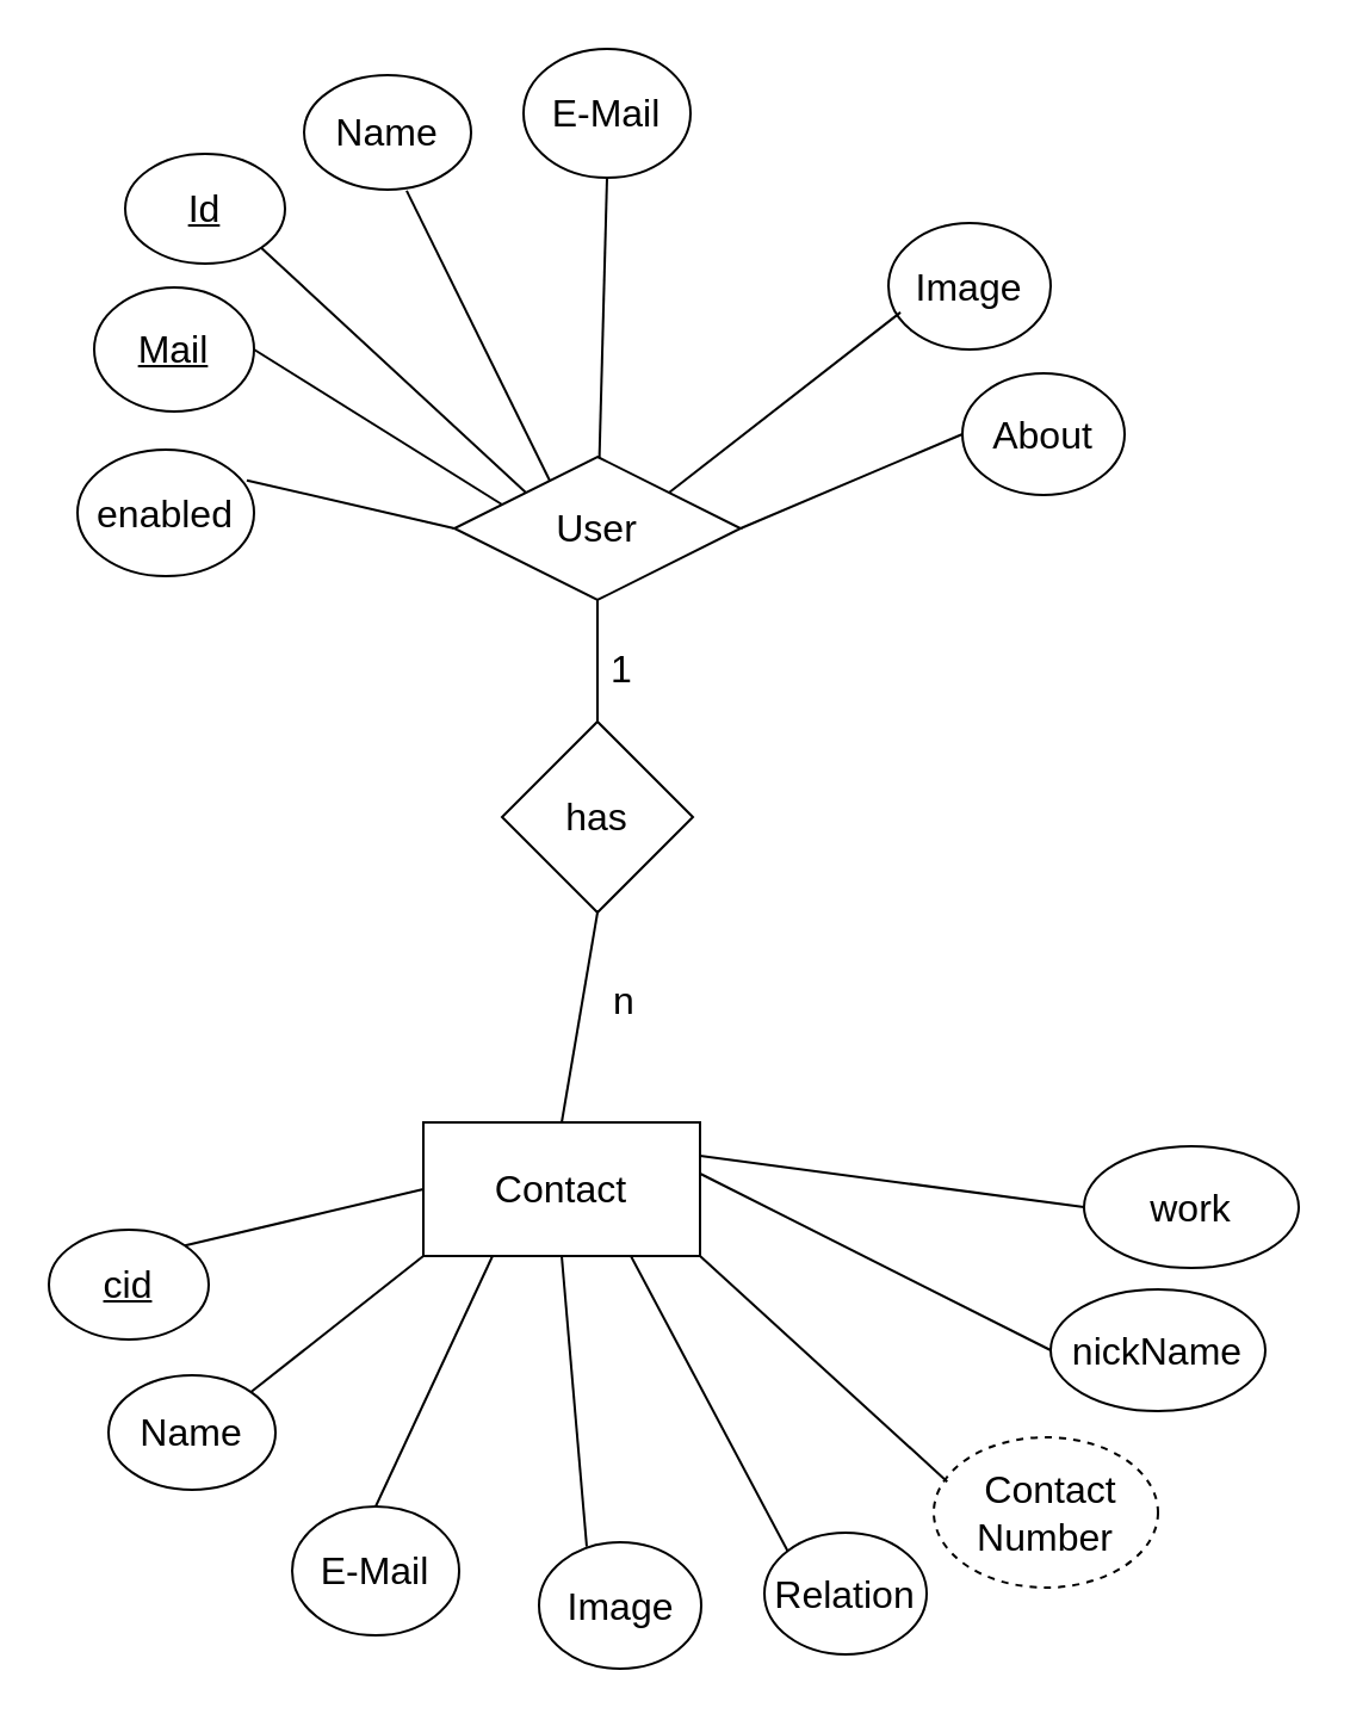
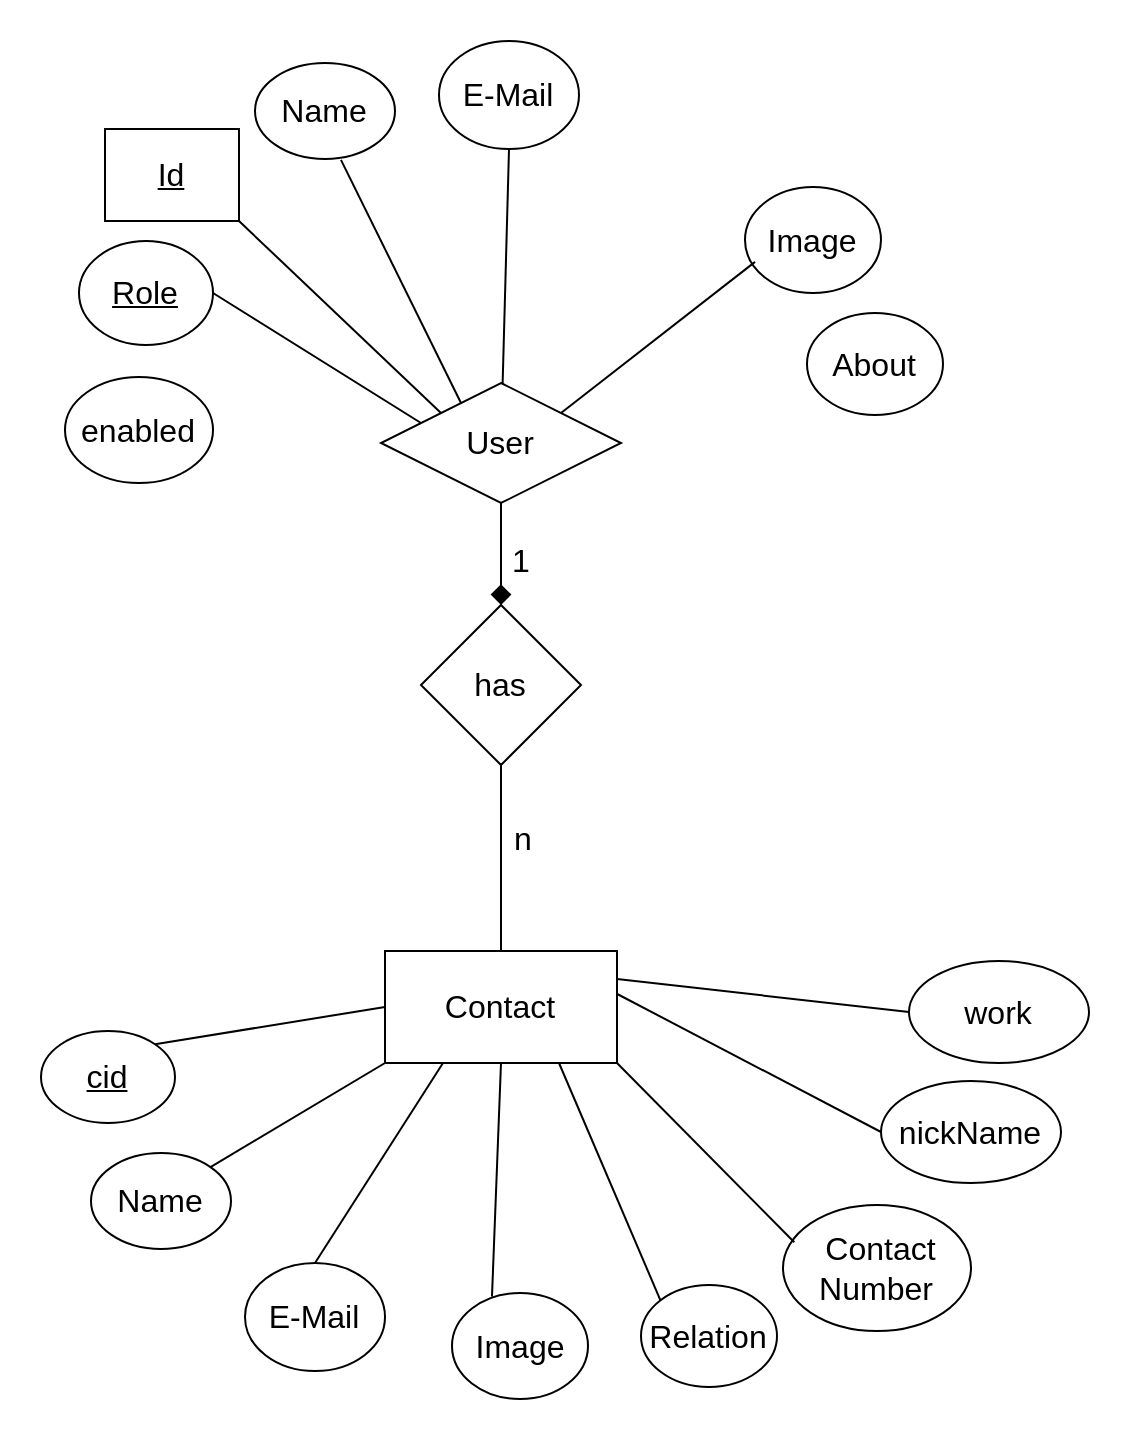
- <mxCell id="3" value="&lt;u&gt;Id&lt;/u&gt;" style="ellipse;whiteSpace=wrap;html=1;fontSize=16;" vertex="1" parent="1"><mxGeometry x="52" y="64" width="67" height="46" as="geometry" /></mxCell>
+ <mxCell id="3" value="&lt;u&gt;Id&lt;/u&gt;" style="whiteSpace=wrap;html=1;fontSize=16;rounded=0;" vertex="1" parent="1"><mxGeometry x="52" y="64" width="67" height="46" as="geometry" /></mxCell>
- <mxCell id="8" value="&lt;u&gt;Mail&lt;/u&gt;" style="ellipse;whiteSpace=wrap;html=1;fontSize=16;" vertex="1" parent="1"><mxGeometry x="39" y="120" width="67" height="52" as="geometry" /></mxCell>
+ <mxCell id="8" value="&lt;u&gt;Role&lt;/u&gt;" style="ellipse;whiteSpace=wrap;html=1;fontSize=16;" vertex="1" parent="1"><mxGeometry x="39" y="120" width="67" height="52" as="geometry" /></mxCell>
- <mxCell id="13" value="" style="endArrow=none;html=1;rounded=0;fontSize=12;startSize=8;endSize=8;curved=1;exitX=0;exitY=0.5;exitDx=0;exitDy=0;entryX=1;entryY=0.5;entryDx=0;entryDy=0;" edge="1" parent="1" source="7" target="2"><mxGeometry width="50" height="50" relative="1" as="geometry"><mxPoint x="397" y="140" as="sourcePoint" /><mxPoint x="320" y="201" as="targetPoint" /></mxGeometry></mxCell>
- <mxCell id="16" value="" style="endArrow=none;html=1;rounded=0;fontSize=12;startSize=8;endSize=8;curved=1;exitX=0.959;exitY=0.242;exitDx=0;exitDy=0;entryX=0;entryY=0.5;entryDx=0;entryDy=0;exitPerimeter=0;" edge="1" parent="1" source="9" target="2"><mxGeometry width="50" height="50" relative="1" as="geometry"><mxPoint x="116" y="156" as="sourcePoint" /><mxPoint x="200" y="216" as="targetPoint" /></mxGeometry></mxCell>
- <mxCell id="20" value="" style="endArrow=none;html=1;rounded=0;fontSize=12;startSize=8;endSize=8;curved=1;exitX=0.5;exitY=1;exitDx=0;exitDy=0;entryX=0.5;entryY=0;entryDx=0;entryDy=0;" edge="1" parent="1" source="2" target="19"><mxGeometry width="50" height="50" relative="1" as="geometry"><mxPoint x="403" y="295" as="sourcePoint" /><mxPoint x="453" y="245" as="targetPoint" /></mxGeometry></mxCell>
+ <mxCell id="20" value="" style="endArrow=diamond;html=1;rounded=0;fontSize=12;startSize=8;endSize=8;curved=1;exitX=0.5;exitY=1;exitDx=0;exitDy=0;entryX=0.5;entryY=0;entryDx=0;entryDy=0;" edge="1" parent="1" source="2" target="19"><mxGeometry width="50" height="50" relative="1" as="geometry"><mxPoint x="403" y="295" as="sourcePoint" /><mxPoint x="453" y="245" as="targetPoint" /></mxGeometry></mxCell>
- <mxCell id="17" value="Contact" style="rounded=0;whiteSpace=wrap;html=1;fontSize=16;" vertex="1" parent="1"><mxGeometry x="177" y="470" width="116" height="56" as="geometry" /></mxCell>
+ <mxCell id="17" value="Contact" style="rounded=0;whiteSpace=wrap;html=1;fontSize=16;" vertex="1" parent="1"><mxGeometry x="192" y="475" width="116" height="56" as="geometry" /></mxCell>
- <mxCell id="33" value="&amp;nbsp;Contact Number" style="ellipse;whiteSpace=wrap;html=1;fontSize=16;dashed=1;" vertex="1" parent="1"><mxGeometry x="391" y="602" width="94" height="63" as="geometry" /></mxCell>
+ <mxCell id="33" value="&amp;nbsp;Contact Number" style="ellipse;whiteSpace=wrap;html=1;fontSize=16;" vertex="1" parent="1"><mxGeometry x="391" y="602" width="94" height="63" as="geometry" /></mxCell>
